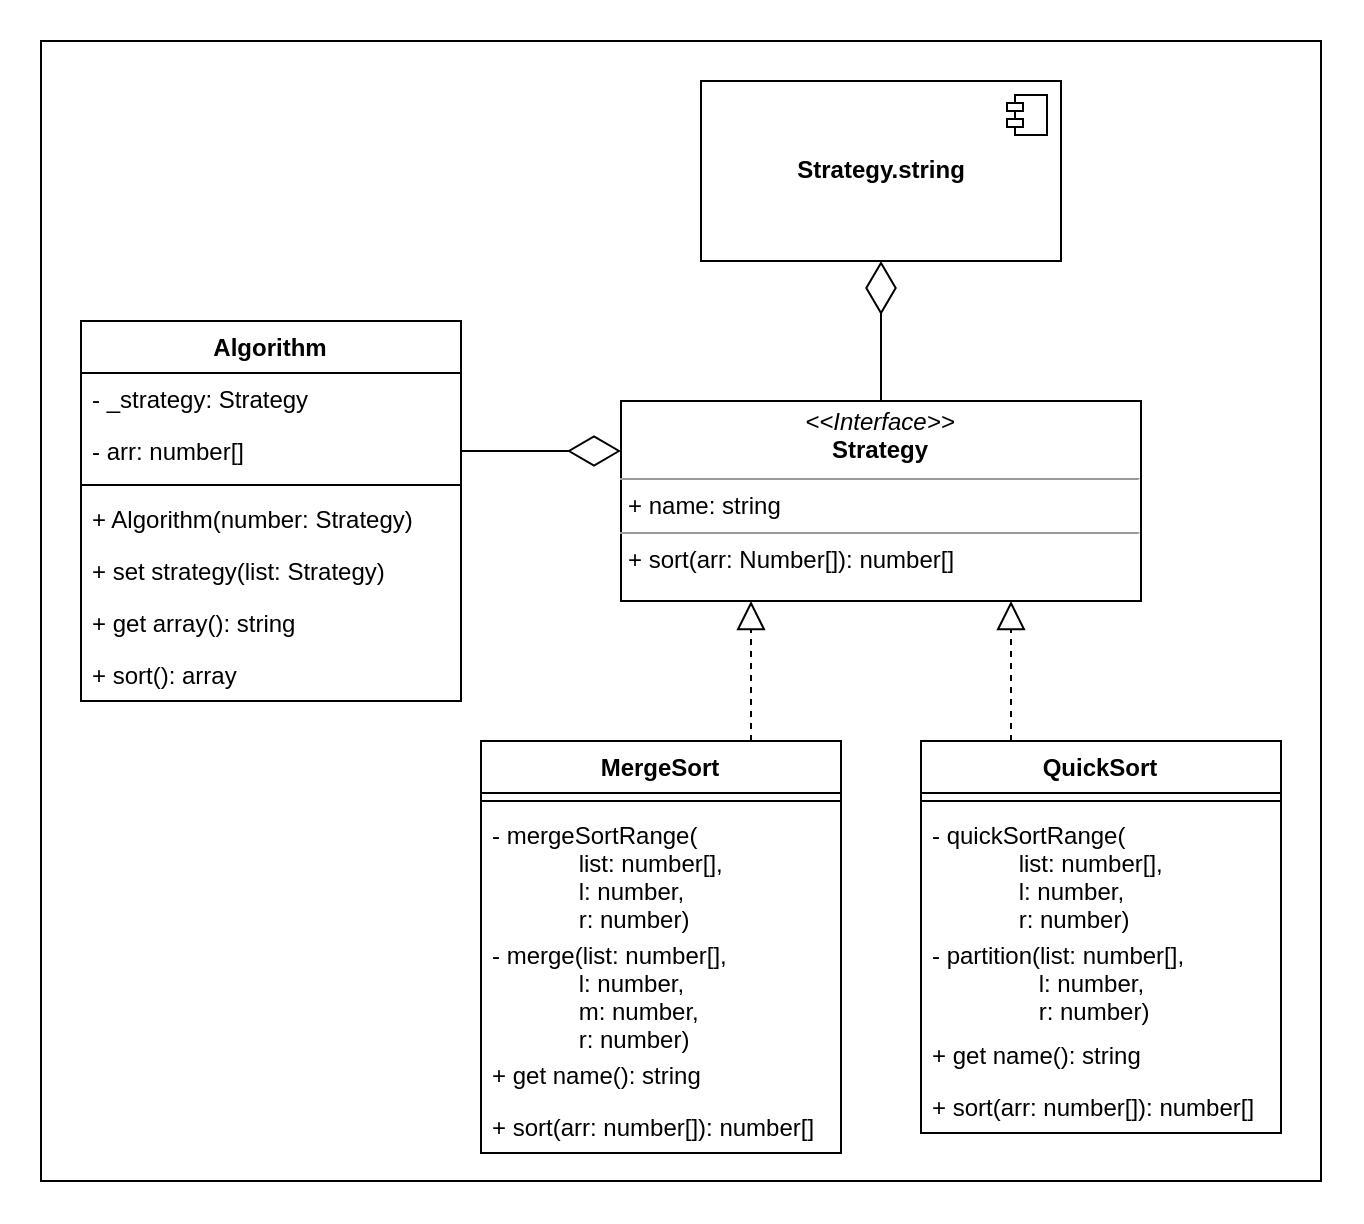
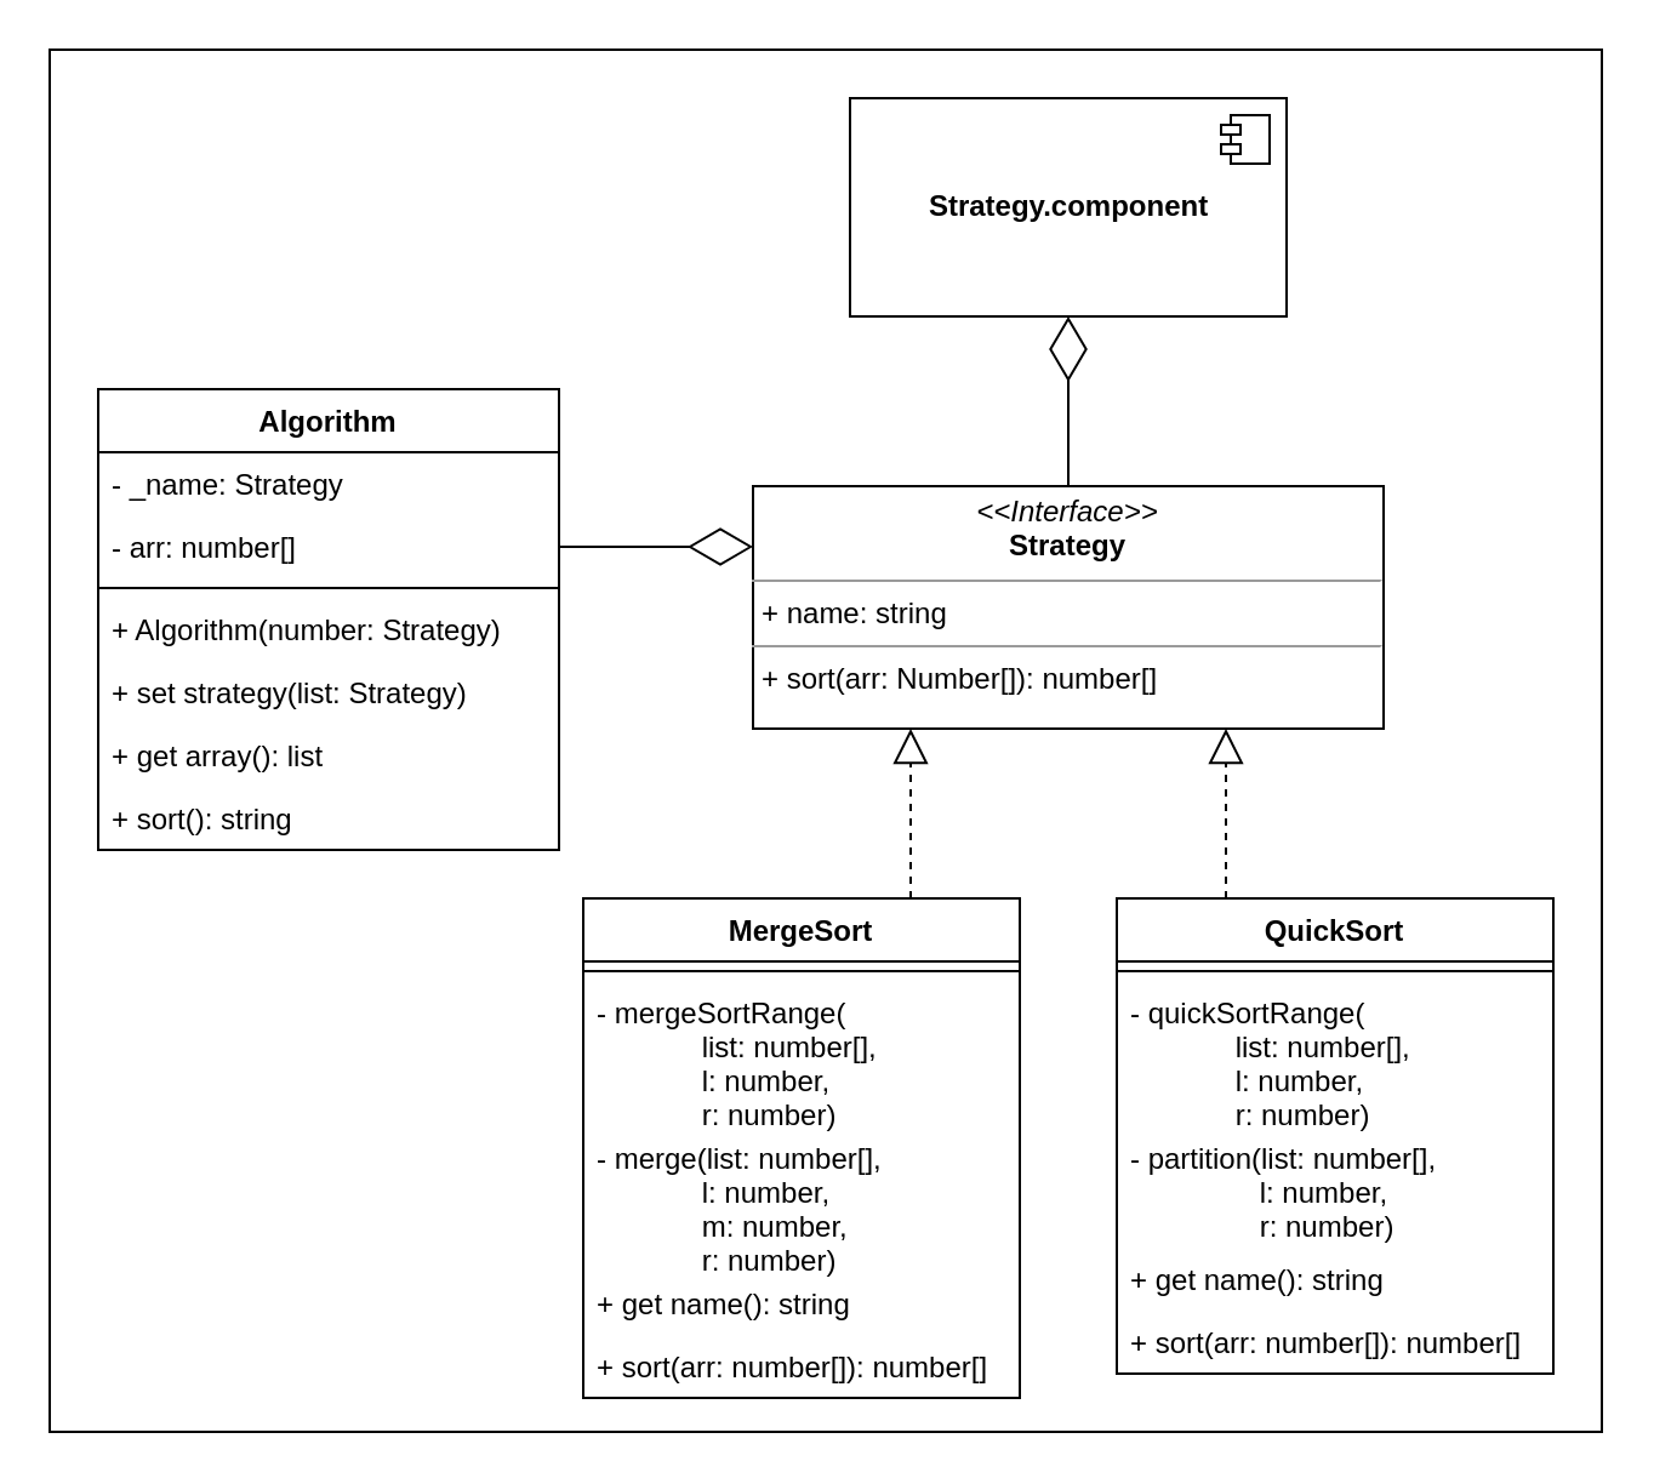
- <mxCell id="27" value="Strategy.string" style="html=1;dropTarget=0;fontStyle=1" vertex="1" parent="1"><mxGeometry x="350" y="40" width="180" height="90" as="geometry" /></mxCell>
+ <mxCell id="27" value="Strategy.component" style="html=1;dropTarget=0;fontStyle=1" vertex="1" parent="1"><mxGeometry x="350" y="40" width="180" height="90" as="geometry" /></mxCell>
- <mxCell id="19" value="- _strategy: Strategy" style="text;strokeColor=none;fillColor=none;align=left;verticalAlign=top;spacingLeft=4;spacingRight=4;overflow=hidden;rotatable=0;points=[[0,0.5],[1,0.5]];portConstraint=eastwest;" vertex="1" parent="18"><mxGeometry y="26" width="190" height="26" as="geometry" /></mxCell>
+ <mxCell id="19" value="- _name: Strategy" style="text;strokeColor=none;fillColor=none;align=left;verticalAlign=top;spacingLeft=4;spacingRight=4;overflow=hidden;rotatable=0;points=[[0,0.5],[1,0.5]];portConstraint=eastwest;" vertex="1" parent="18"><mxGeometry y="26" width="190" height="26" as="geometry" /></mxCell>
- <mxCell id="24" value="+ get array(): string" style="text;strokeColor=none;fillColor=none;align=left;verticalAlign=top;spacingLeft=4;spacingRight=4;overflow=hidden;rotatable=0;points=[[0,0.5],[1,0.5]];portConstraint=eastwest;" vertex="1" parent="18"><mxGeometry y="138" width="190" height="26" as="geometry" /></mxCell>
+ <mxCell id="24" value="+ get array(): list" style="text;strokeColor=none;fillColor=none;align=left;verticalAlign=top;spacingLeft=4;spacingRight=4;overflow=hidden;rotatable=0;points=[[0,0.5],[1,0.5]];portConstraint=eastwest;" vertex="1" parent="18"><mxGeometry y="138" width="190" height="26" as="geometry" /></mxCell>
- <mxCell id="25" value="+ sort(): array" style="text;strokeColor=none;fillColor=none;align=left;verticalAlign=top;spacingLeft=4;spacingRight=4;overflow=hidden;rotatable=0;points=[[0,0.5],[1,0.5]];portConstraint=eastwest;" vertex="1" parent="18"><mxGeometry y="164" width="190" height="26" as="geometry" /></mxCell>
+ <mxCell id="25" value="+ sort(): string" style="text;strokeColor=none;fillColor=none;align=left;verticalAlign=top;spacingLeft=4;spacingRight=4;overflow=hidden;rotatable=0;points=[[0,0.5],[1,0.5]];portConstraint=eastwest;" vertex="1" parent="18"><mxGeometry y="164" width="190" height="26" as="geometry" /></mxCell>
